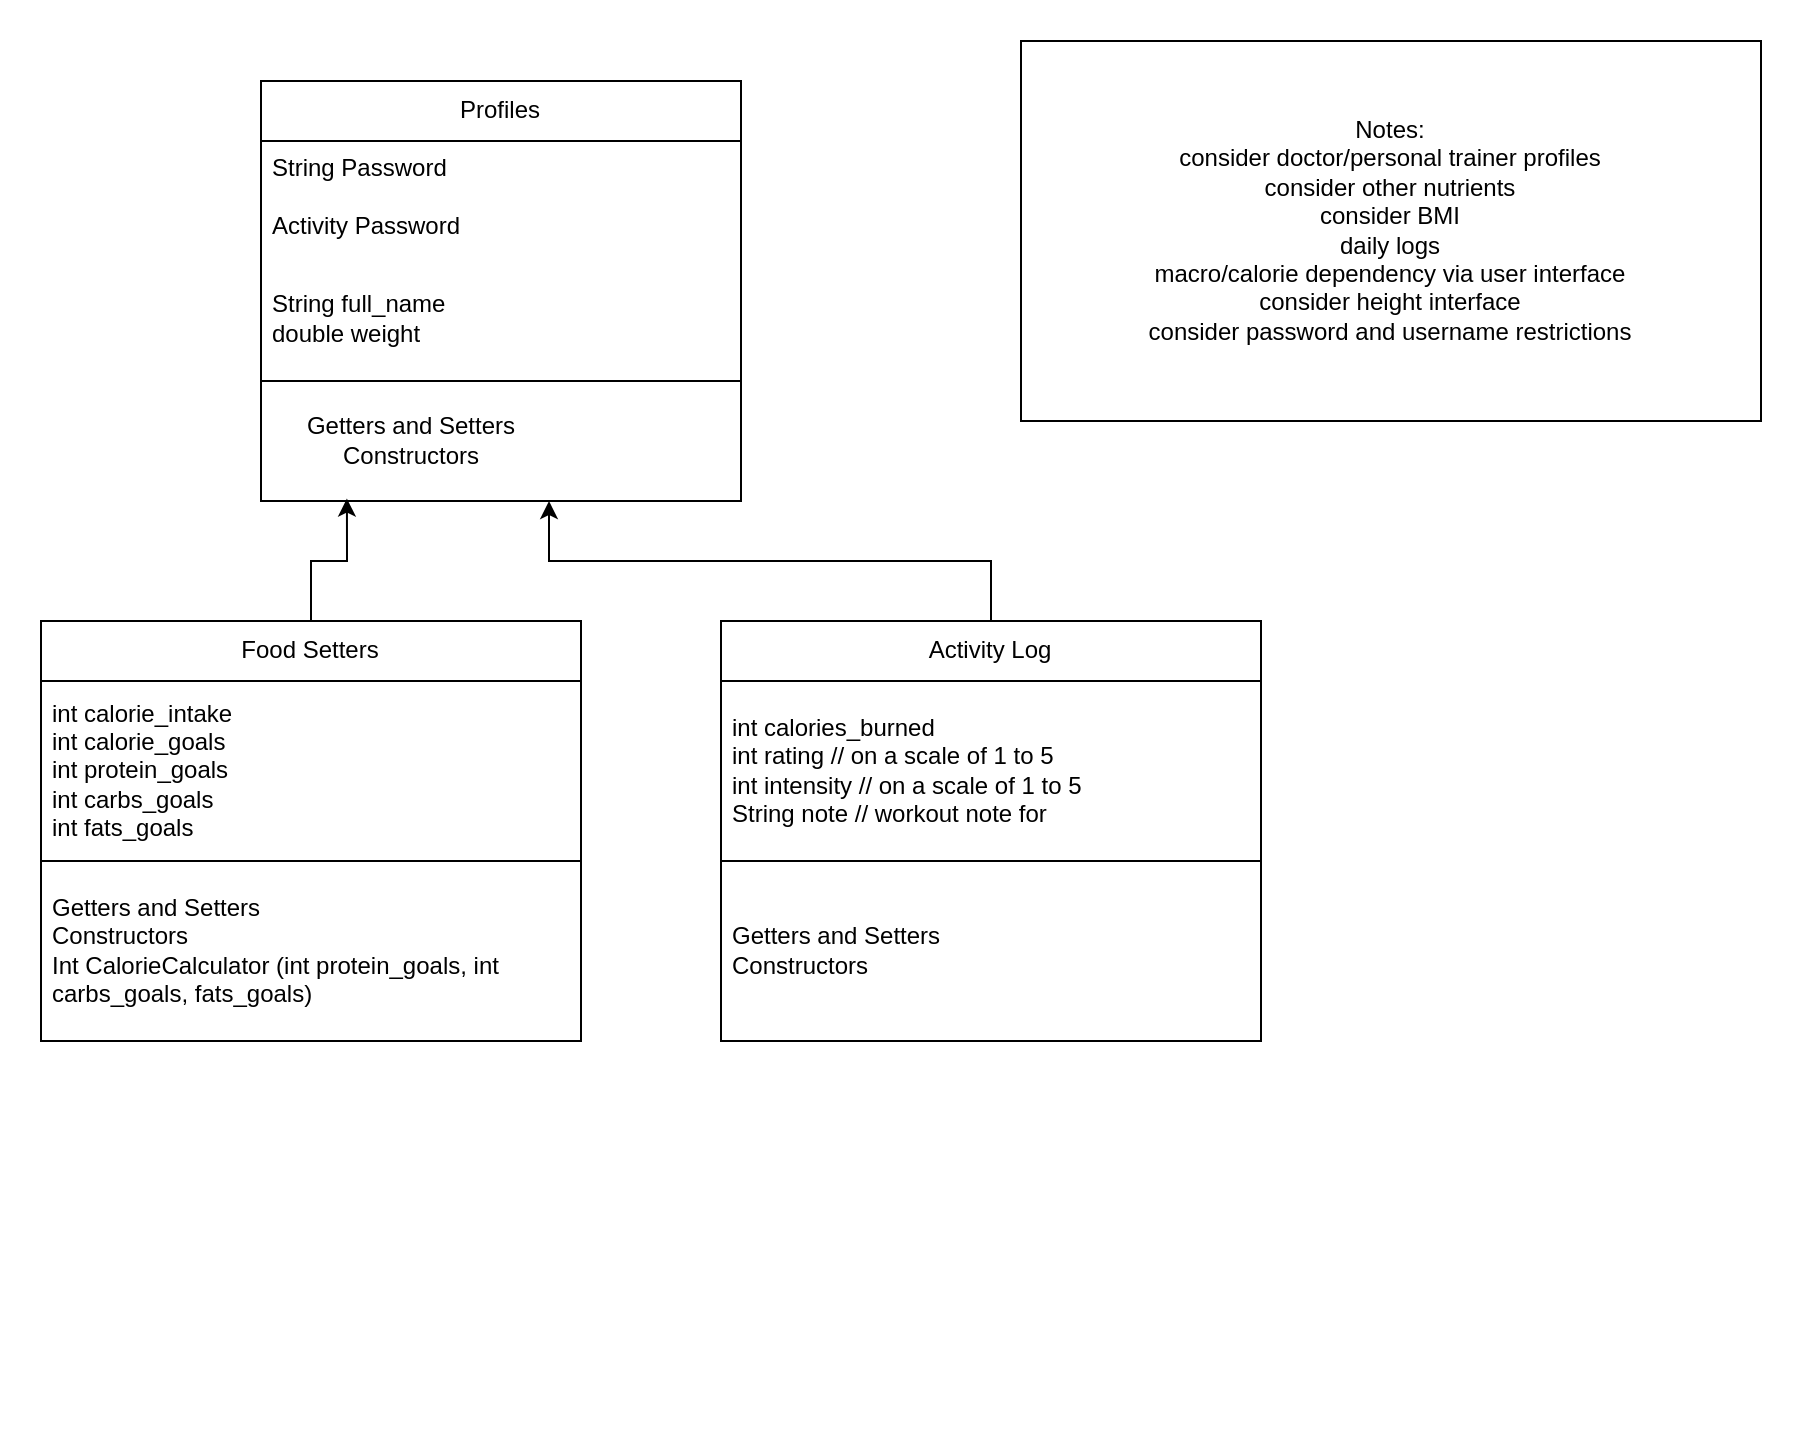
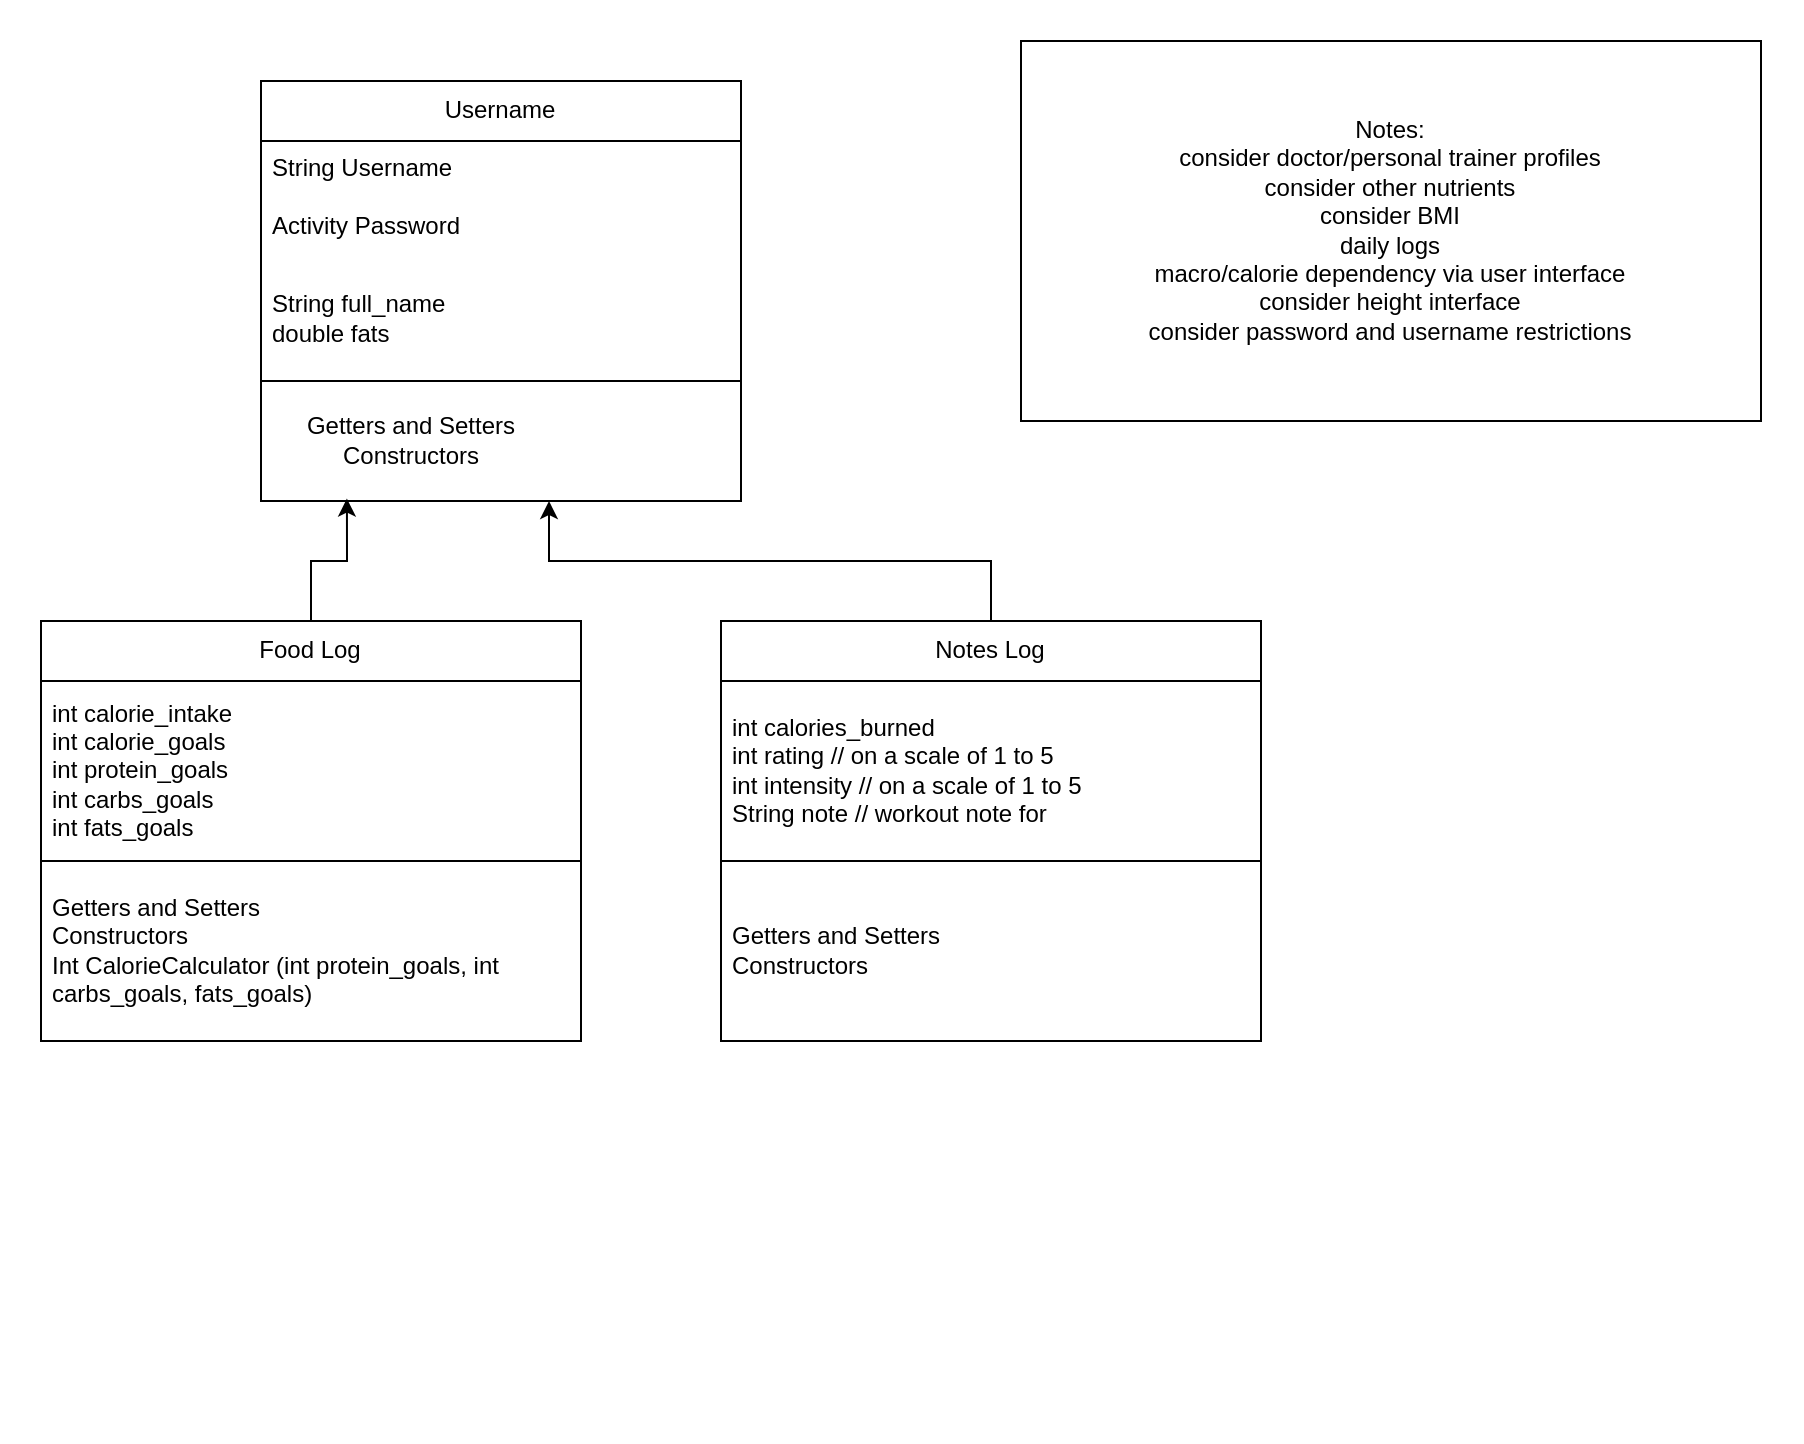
- <mxCell id="4" value="Profiles" style="swimlane;fontStyle=0;childLayout=stackLayout;horizontal=1;startSize=30;horizontalStack=0;resizeParent=1;resizeParentMax=0;resizeLast=0;collapsible=1;marginBottom=0;whiteSpace=wrap;html=1;" parent="3" vertex="1"><mxGeometry width="240" height="150.003" as="geometry" /></mxCell>
+ <mxCell id="4" value="Username" style="swimlane;fontStyle=0;childLayout=stackLayout;horizontal=1;startSize=30;horizontalStack=0;resizeParent=1;resizeParentMax=0;resizeLast=0;collapsible=1;marginBottom=0;whiteSpace=wrap;html=1;" parent="3" vertex="1"><mxGeometry width="240" height="150.003" as="geometry" /></mxCell>
- <mxCell id="5" value="String Password" style="text;strokeColor=none;fillColor=none;align=left;verticalAlign=middle;spacingLeft=4;spacingRight=4;overflow=hidden;points=[[0,0.5],[1,0.5]];portConstraint=eastwest;rotatable=0;whiteSpace=wrap;html=1;" parent="4" vertex="1"><mxGeometry y="30" width="240" height="28.636" as="geometry" /></mxCell>
+ <mxCell id="5" value="String Username" style="text;strokeColor=none;fillColor=none;align=left;verticalAlign=middle;spacingLeft=4;spacingRight=4;overflow=hidden;points=[[0,0.5],[1,0.5]];portConstraint=eastwest;rotatable=0;whiteSpace=wrap;html=1;" parent="4" vertex="1"><mxGeometry y="30" width="240" height="28.636" as="geometry" /></mxCell>
- <mxCell id="7" value="String full_name&lt;br&gt;double weight" style="text;strokeColor=none;fillColor=none;align=left;verticalAlign=middle;spacingLeft=4;spacingRight=4;overflow=hidden;points=[[0,0.5],[1,0.5]];portConstraint=eastwest;rotatable=0;whiteSpace=wrap;html=1;" parent="4" vertex="1"><mxGeometry y="87.273" width="240" height="62.73" as="geometry" /></mxCell>
+ <mxCell id="7" value="String full_name&lt;br&gt;double fats" style="text;strokeColor=none;fillColor=none;align=left;verticalAlign=middle;spacingLeft=4;spacingRight=4;overflow=hidden;points=[[0,0.5],[1,0.5]];portConstraint=eastwest;rotatable=0;whiteSpace=wrap;html=1;" parent="4" vertex="1"><mxGeometry y="87.273" width="240" height="62.73" as="geometry" /></mxCell>
- <mxCell id="11" value="Food Setters" style="swimlane;fontStyle=0;childLayout=stackLayout;horizontal=1;startSize=30;horizontalStack=0;resizeParent=1;resizeParentMax=0;resizeLast=0;collapsible=1;marginBottom=0;whiteSpace=wrap;html=1;" parent="10" vertex="1"><mxGeometry width="270" height="120" as="geometry" /></mxCell>
+ <mxCell id="11" value="Food Log" style="swimlane;fontStyle=0;childLayout=stackLayout;horizontal=1;startSize=30;horizontalStack=0;resizeParent=1;resizeParentMax=0;resizeLast=0;collapsible=1;marginBottom=0;whiteSpace=wrap;html=1;" parent="10" vertex="1"><mxGeometry width="270" height="120" as="geometry" /></mxCell>
- <mxCell id="15" value="Activity Log" style="swimlane;fontStyle=0;childLayout=stackLayout;horizontal=1;startSize=30;horizontalStack=0;resizeParent=1;resizeParentMax=0;resizeLast=0;collapsible=1;marginBottom=0;whiteSpace=wrap;html=1;" parent="1" vertex="1"><mxGeometry x="360" y="310" width="270" height="120" as="geometry" /></mxCell>
+ <mxCell id="15" value="Notes Log" style="swimlane;fontStyle=0;childLayout=stackLayout;horizontal=1;startSize=30;horizontalStack=0;resizeParent=1;resizeParentMax=0;resizeLast=0;collapsible=1;marginBottom=0;whiteSpace=wrap;html=1;" parent="1" vertex="1"><mxGeometry x="360" y="310" width="270" height="120" as="geometry" /></mxCell>
